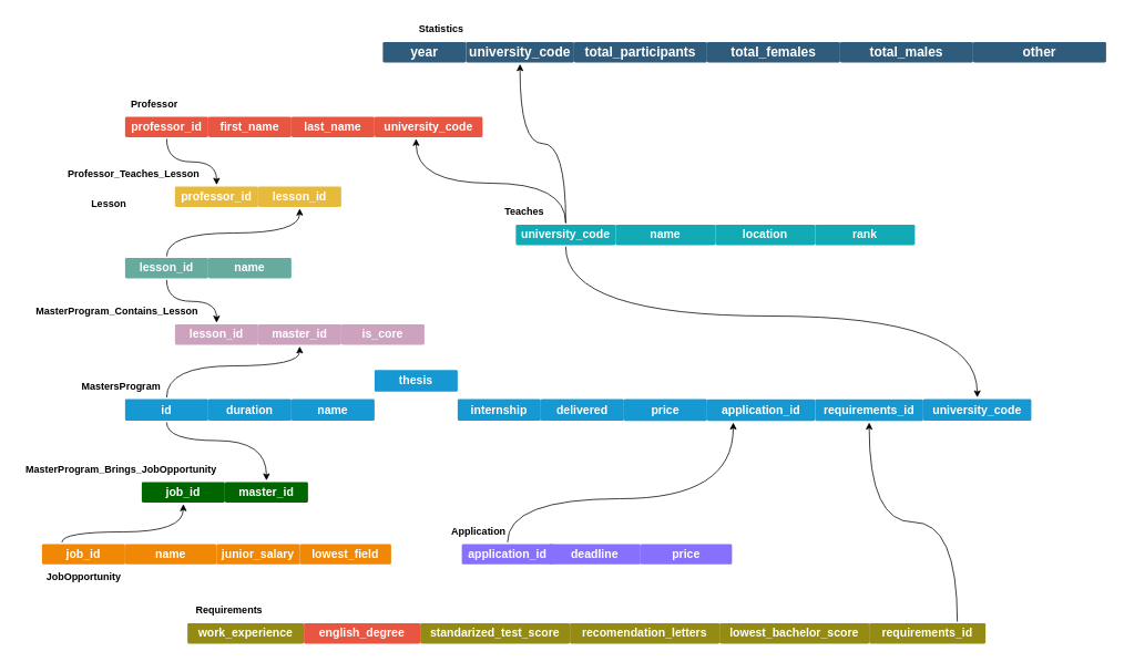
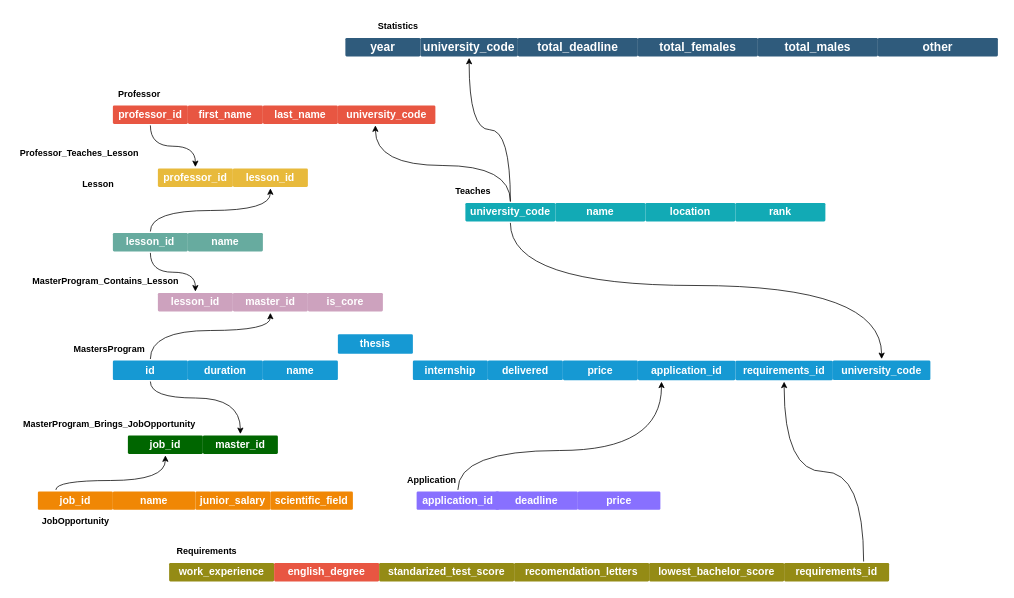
- <mxCell id="34" value="total_participants" style="rounded=1;whiteSpace=wrap;html=1;shadow=0;labelBackgroundColor=none;strokeColor=none;strokeWidth=3;fillColor=#2F5B7C;fontFamily=Helvetica;fontSize=16;fontColor=#FFFFFF;align=center;fontStyle=1;spacing=5;arcSize=7;perimeterSpacing=2;" parent="1" vertex="1"><mxGeometry x="690" y="50" width="160" height="24.5" as="geometry" /></mxCell>
+ <mxCell id="34" value="total_deadline" style="rounded=1;whiteSpace=wrap;html=1;shadow=0;labelBackgroundColor=none;strokeColor=none;strokeWidth=3;fillColor=#2F5B7C;fontFamily=Helvetica;fontSize=16;fontColor=#FFFFFF;align=center;fontStyle=1;spacing=5;arcSize=7;perimeterSpacing=2;" parent="1" vertex="1"><mxGeometry x="690" y="50" width="160" height="24.5" as="geometry" /></mxCell>
- <mxCell id="68" value="&lt;b&gt;Professor_Teaches_Lesson&lt;br&gt;&lt;/b&gt;" style="text;html=1;align=center;verticalAlign=middle;resizable=0;points=[];autosize=1;strokeColor=none;fillColor=none;" parent="1" vertex="1"><mxGeometry x="70" y="194" width="180" height="30" as="geometry" /></mxCell>
+ <mxCell id="68" value="&lt;b&gt;Professor_Teaches_Lesson&lt;br&gt;&lt;/b&gt;" style="text;html=1;align=center;verticalAlign=middle;resizable=0;points=[];autosize=1;strokeColor=none;fillColor=none;" parent="1" vertex="1"><mxGeometry x="15" y="189" width="180" height="30" as="geometry" /></mxCell>
- <mxCell id="40" value="lowest_field" style="rounded=1;whiteSpace=wrap;html=1;shadow=0;labelBackgroundColor=none;strokeColor=none;strokeWidth=3;fillColor=#F08705;fontFamily=Helvetica;fontSize=14;fontColor=#FFFFFF;align=center;spacing=5;fontStyle=1;arcSize=7;perimeterSpacing=2;" parent="1" vertex="1"><mxGeometry x="360" y="654.5" width="110" height="24.5" as="geometry" /></mxCell>
+ <mxCell id="40" value="scientific_field" style="rounded=1;whiteSpace=wrap;html=1;shadow=0;labelBackgroundColor=none;strokeColor=none;strokeWidth=3;fillColor=#F08705;fontFamily=Helvetica;fontSize=14;fontColor=#FFFFFF;align=center;spacing=5;fontStyle=1;arcSize=7;perimeterSpacing=2;" parent="1" vertex="1"><mxGeometry x="360" y="654.5" width="110" height="24.5" as="geometry" /></mxCell>
